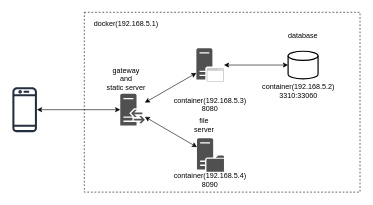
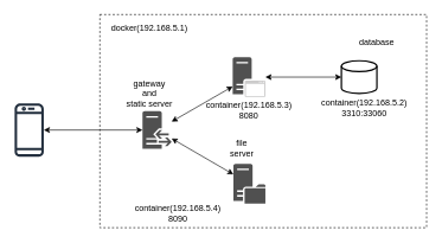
- <mxCell id="13" value="database" style="text;html=1;strokeColor=none;fillColor=none;align=center;verticalAlign=middle;whiteSpace=wrap;rounded=0;dashed=1;" parent="1" vertex="1"><mxGeometry x="485" y="50" width="40" height="20" as="geometry" /></mxCell>
+ <mxCell id="13" value="database" style="text;html=1;strokeColor=none;fillColor=none;align=center;verticalAlign=middle;whiteSpace=wrap;rounded=0;dashed=1;" parent="1" vertex="1"><mxGeometry x="510" y="50" width="40" height="20" as="geometry" /></mxCell>
- <mxCell id="17" value="container(&lt;span&gt;192.168.5.2)&lt;br&gt;&lt;/span&gt;&lt;span&gt;3310:33060&lt;/span&gt;&lt;span&gt;&lt;br&gt;&lt;/span&gt;" style="text;html=1;strokeColor=none;fillColor=none;align=center;verticalAlign=middle;whiteSpace=wrap;rounded=0;dashed=1;" parent="1" vertex="1"><mxGeometry x="430" y="141" width="135" height="20" as="geometry" /></mxCell>
+ <mxCell id="17" value="container(&lt;span&gt;192.168.5.2)&lt;br&gt;&lt;/span&gt;&lt;span&gt;3310:33060&lt;/span&gt;&lt;span&gt;&lt;br&gt;&lt;/span&gt;" style="text;html=1;strokeColor=none;fillColor=none;align=center;verticalAlign=middle;whiteSpace=wrap;rounded=0;dashed=1;" parent="1" vertex="1"><mxGeometry x="445" y="141" width="135" height="20" as="geometry" /></mxCell>
- <mxCell id="16" value="container(&lt;span&gt;192.168.5.3)&lt;br&gt;8080&lt;br&gt;&lt;/span&gt;" style="text;html=1;strokeColor=none;fillColor=none;align=center;verticalAlign=middle;whiteSpace=wrap;rounded=0;dashed=1;" parent="1" vertex="1"><mxGeometry x="280" y="163.5" width="140" height="20" as="geometry" /></mxCell>
+ <mxCell id="16" value="container(&lt;span&gt;192.168.5.3)&lt;br&gt;8080&lt;br&gt;&lt;/span&gt;" style="text;html=1;strokeColor=none;fillColor=none;align=center;verticalAlign=middle;whiteSpace=wrap;rounded=0;dashed=1;" parent="1" vertex="1"><mxGeometry x="280" y="143.5" width="140" height="20" as="geometry" /></mxCell>
- <mxCell id="18" value="container(192.168.5.4)&lt;br&gt;8090&lt;br&gt;" style="text;html=1;strokeColor=none;fillColor=none;align=center;verticalAlign=middle;whiteSpace=wrap;rounded=0;dashed=1;" parent="1" vertex="1"><mxGeometry x="290" y="290" width="120" height="20" as="geometry" /></mxCell>
+ <mxCell id="18" value="container(192.168.5.4)&lt;br&gt;8090&lt;br&gt;" style="text;html=1;strokeColor=none;fillColor=none;align=center;verticalAlign=middle;whiteSpace=wrap;rounded=0;dashed=1;" parent="1" vertex="1"><mxGeometry x="190" y="290" width="120" height="20" as="geometry" /></mxCell>
